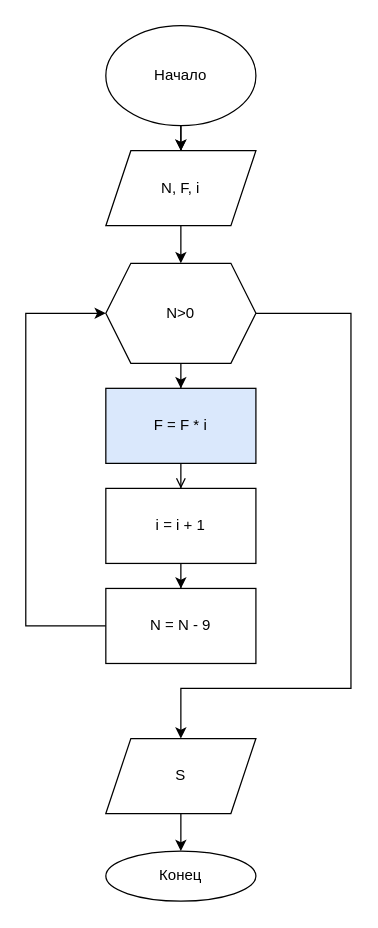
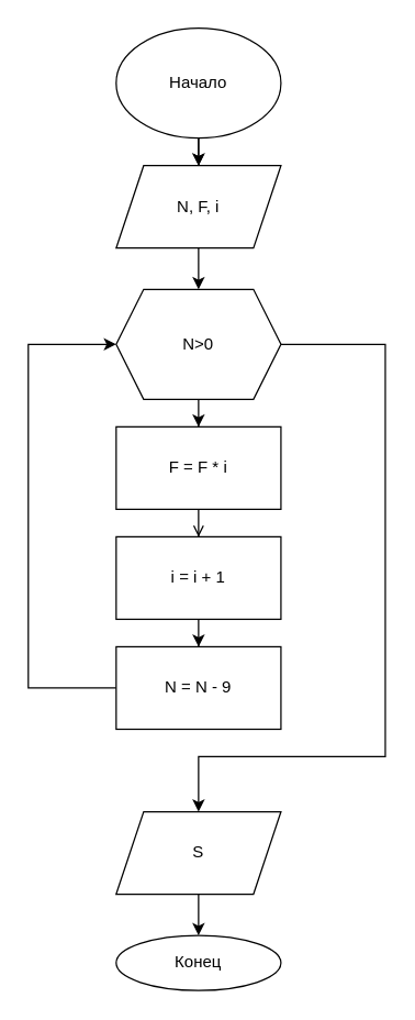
- <mxCell id="11" value="F = F * i" style="rounded=0;whiteSpace=wrap;html=1;fillColor=#dae8fc;" vertex="1" parent="1"><mxGeometry x="84" y="310" width="120" height="60" as="geometry" /></mxCell>
+ <mxCell id="11" value="F = F * i" style="rounded=0;whiteSpace=wrap;html=1;" vertex="1" parent="1"><mxGeometry x="84" y="310" width="120" height="60" as="geometry" /></mxCell>
